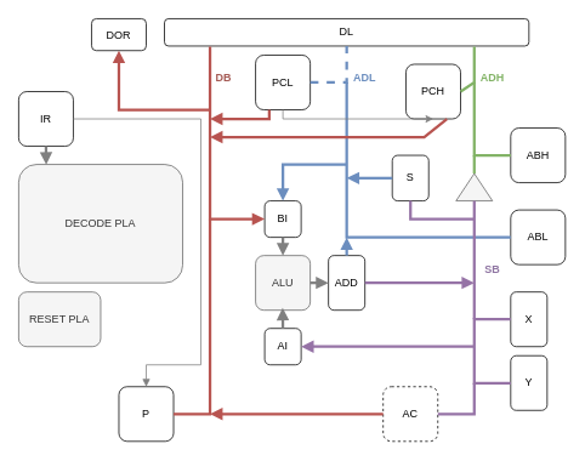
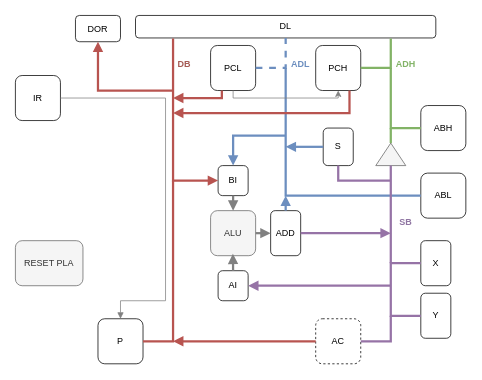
- <mxCell id="3" value="PCH" style="rounded=1;whiteSpace=wrap;html=1;" vertex="1" parent="1"><mxGeometry x="445" y="70" width="60" height="60" as="geometry" /></mxCell>
+ <mxCell id="3" value="PCH" style="rounded=1;whiteSpace=wrap;html=1;" vertex="1" parent="1"><mxGeometry x="420" y="60" width="60" height="60" as="geometry" /></mxCell>
- <mxCell id="50" value="" style="endArrow=block;html=1;rounded=0;exitX=0.5;exitY=1;exitDx=0;exitDy=0;strokeWidth=3;endFill=1;strokeColor=#808080;entryX=0.168;entryY=0.002;entryDx=0;entryDy=0;entryPerimeter=0;" edge="1" parent="1" source="45" target="48"><mxGeometry width="50" height="50" relative="1" as="geometry"><mxPoint x="60" y="90" as="sourcePoint" /><mxPoint x="60" y="110" as="targetPoint" /></mxGeometry></mxCell>
- <mxCell id="48" value="DECODE PLA" style="rounded=1;whiteSpace=wrap;html=1;fillColor=#f5f5f5;fontColor=#333333;strokeColor=#666666;" vertex="1" parent="1"><mxGeometry x="20" y="180" width="180" height="130" as="geometry" /></mxCell>
